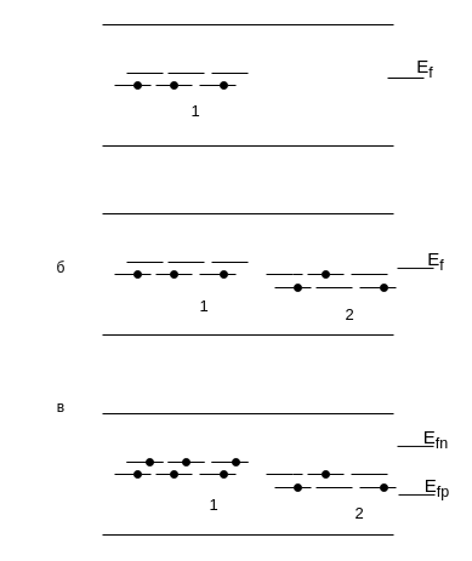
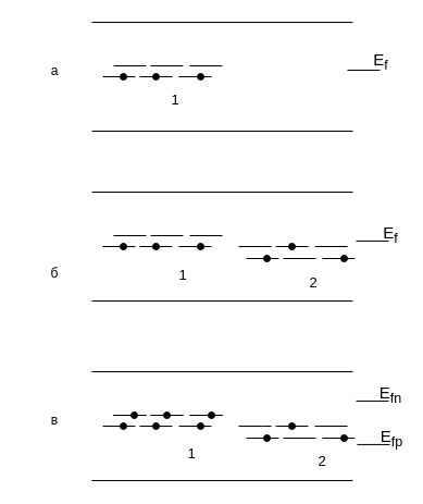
+ <mxCell id="18" value="a" style="text;html=1;strokeColor=none;fillColor=none;align=center;verticalAlign=middle;whiteSpace=wrap;rounded=0;fontSize=12;" vertex="1" parent="1"><mxGeometry x="20" y="50" width="60" height="30" as="geometry" /></mxCell>
- <mxCell id="35" value="б" style="text;html=1;strokeColor=none;fillColor=none;align=center;verticalAlign=middle;whiteSpace=wrap;rounded=0;fontSize=12;" vertex="1" parent="1"><mxGeometry x="20" y="206" width="60" height="30" as="geometry" /></mxCell>
+ <mxCell id="35" value="б" style="text;html=1;strokeColor=none;fillColor=none;align=center;verticalAlign=middle;whiteSpace=wrap;rounded=0;fontSize=12;" vertex="1" parent="1"><mxGeometry x="20" y="236" width="60" height="30" as="geometry" /></mxCell>
- <mxCell id="67" value="в" style="text;html=1;strokeColor=none;fillColor=none;align=center;verticalAlign=middle;whiteSpace=wrap;rounded=0;fontSize=12;" vertex="1" parent="1"><mxGeometry x="20" y="321" width="60" height="30" as="geometry" /></mxCell>
+ <mxCell id="67" value="в" style="text;html=1;strokeColor=none;fillColor=none;align=center;verticalAlign=middle;whiteSpace=wrap;rounded=0;fontSize=12;" vertex="1" parent="1"><mxGeometry x="20" y="371" width="60" height="30" as="geometry" /></mxCell>
